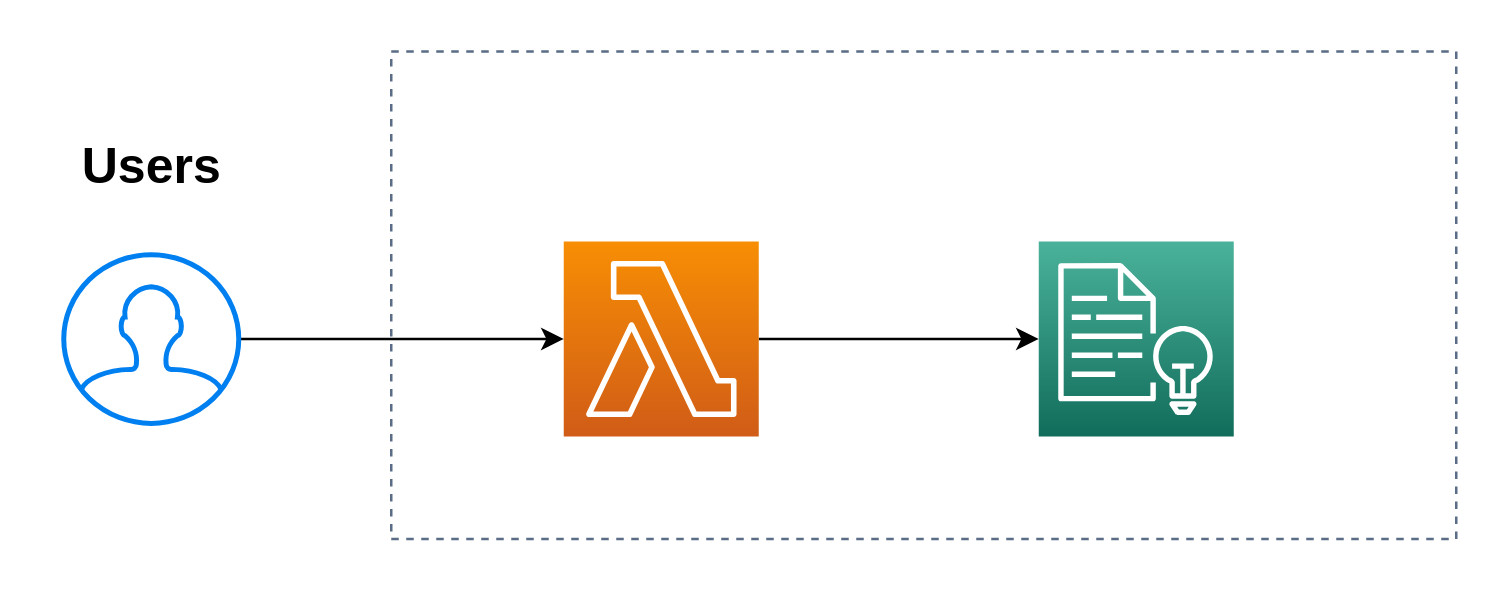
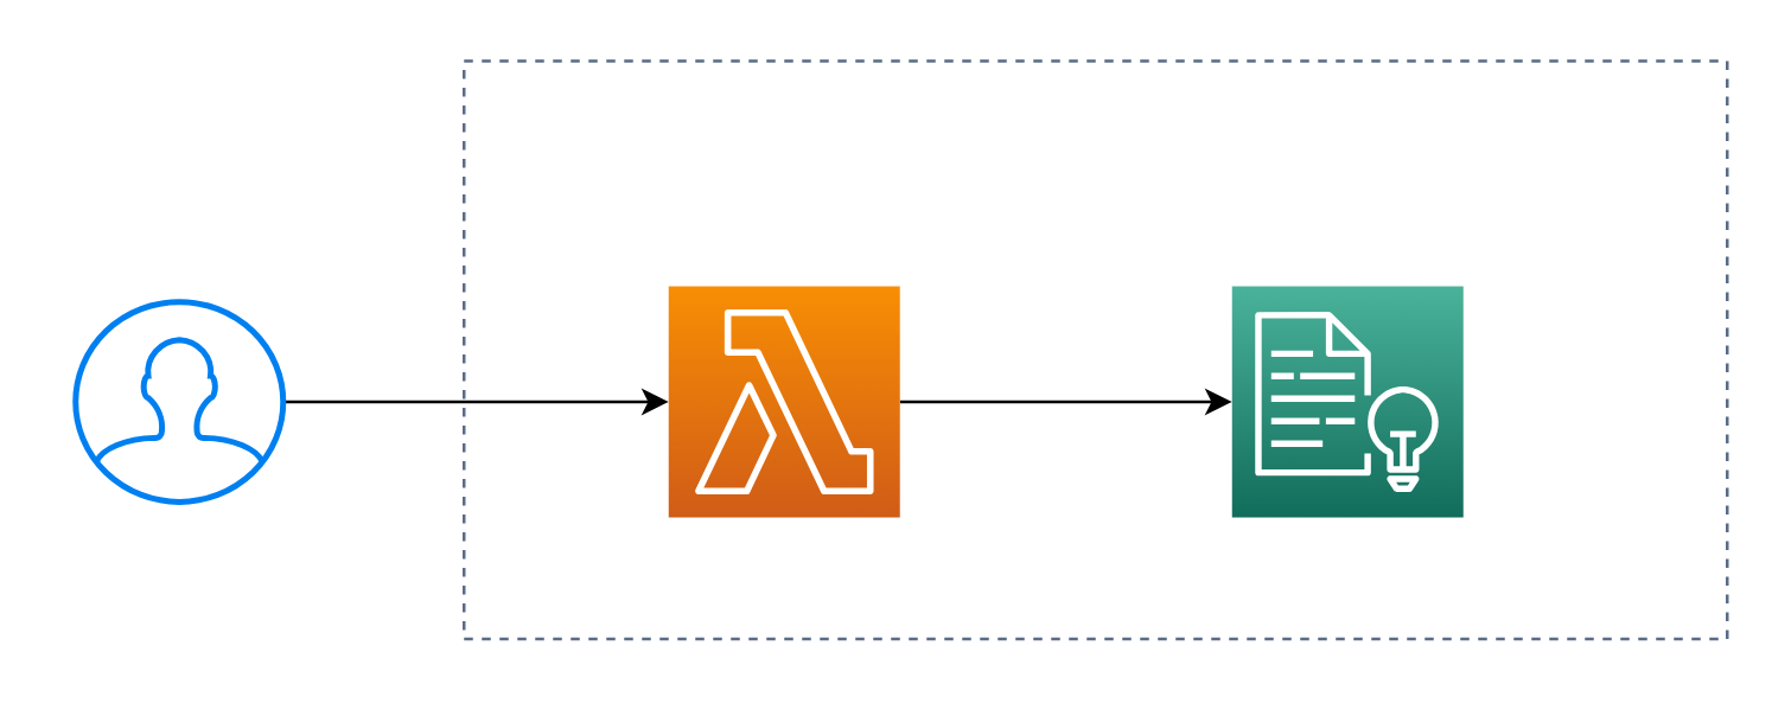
- <mxCell id="8" value="Users" style="text;resizable=0;points=[];autosize=1;align=center;verticalAlign=top;spacingTop=-4;fontSize=20;fontStyle=1;html=1;labelBackgroundColor=default;rounded=0;" vertex="1" parent="1"><mxGeometry x="20" y="51" width="80" height="30" as="geometry" /></mxCell>
